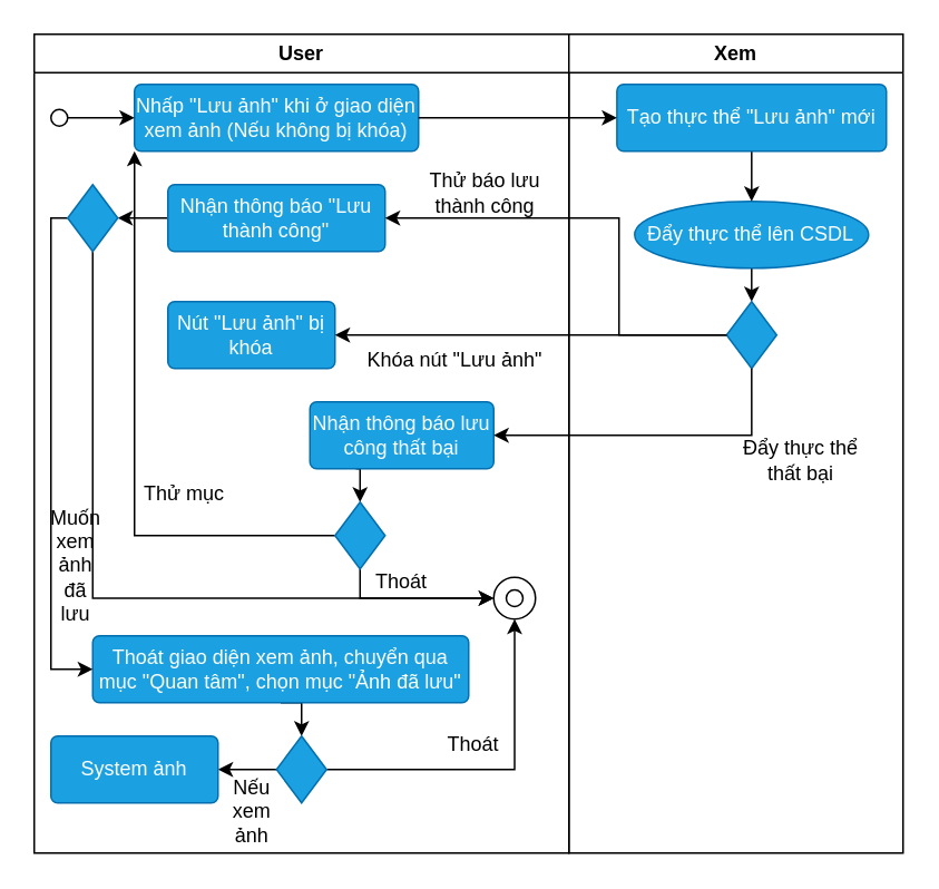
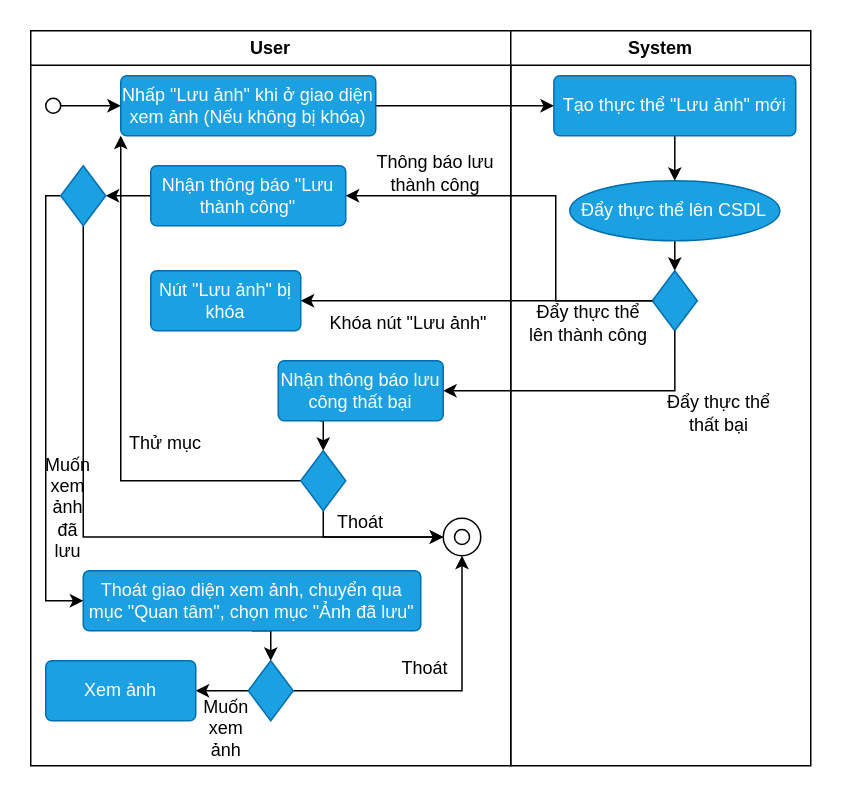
- <mxCell id="33" value="Xem" style="swimlane;whiteSpace=wrap;html=1;" parent="1" vertex="1"><mxGeometry x="340" width="200" height="490" as="geometry" y="20" /></mxCell>
+ <mxCell id="33" value="System" style="swimlane;whiteSpace=wrap;html=1;" parent="1" vertex="1"><mxGeometry x="340" width="200" height="490" as="geometry" y="20" /></mxCell>
- <mxCell id="21" value="Thử báo lưu thành công" style="text;html=1;strokeColor=none;fillColor=none;align=center;verticalAlign=middle;whiteSpace=wrap;rounded=0;" vertex="1" parent="2"><mxGeometry x="220" y="80" width="100" height="30" as="geometry" /></mxCell>
+ <mxCell id="21" value="Thông báo lưu thành công" style="text;html=1;strokeColor=none;fillColor=none;align=center;verticalAlign=middle;whiteSpace=wrap;rounded=0;" vertex="1" parent="2"><mxGeometry x="220" y="80" width="100" height="30" as="geometry" /></mxCell>
+ <mxCell id="39" value="Đẩy thực thể lên thành công" style="text;html=1;strokeColor=none;fillColor=none;align=center;verticalAlign=middle;whiteSpace=wrap;rounded=0;" vertex="1" parent="33"><mxGeometry x="10" y="180" width="84.37" height="30" as="geometry" /></mxCell>
- <mxCell id="30" value="System ảnh" style="rounded=1;arcSize=10;whiteSpace=wrap;html=1;align=center;fillColor=#1ba1e2;fontColor=#ffffff;strokeColor=#006EAF;" vertex="1" parent="2"><mxGeometry x="10" y="420" width="100" height="40" as="geometry" /></mxCell>
+ <mxCell id="30" value="Xem ảnh" style="rounded=1;arcSize=10;whiteSpace=wrap;html=1;align=center;fillColor=#1ba1e2;fontColor=#ffffff;strokeColor=#006EAF;" vertex="1" parent="2"><mxGeometry x="10" y="420" width="100" height="40" as="geometry" /></mxCell>
- <mxCell id="32" value="Nếu xem ảnh" style="text;html=1;strokeColor=none;fillColor=none;align=center;verticalAlign=middle;whiteSpace=wrap;rounded=0;" vertex="1" parent="2"><mxGeometry x="107.5" y="450" width="45" height="30" as="geometry" /></mxCell>
+ <mxCell id="32" value="Muốn xem ảnh" style="text;html=1;strokeColor=none;fillColor=none;align=center;verticalAlign=middle;whiteSpace=wrap;rounded=0;" vertex="1" parent="2"><mxGeometry x="107.5" y="450" width="45" height="30" as="geometry" /></mxCell>
